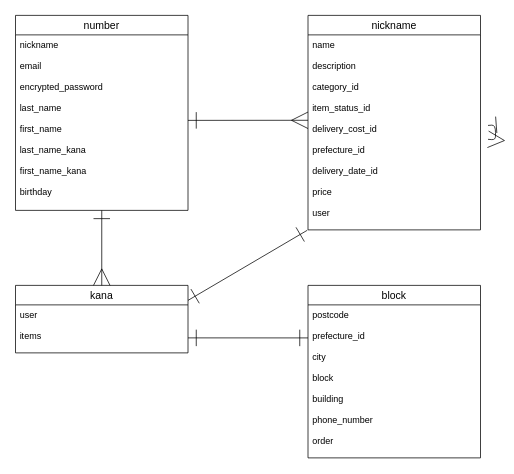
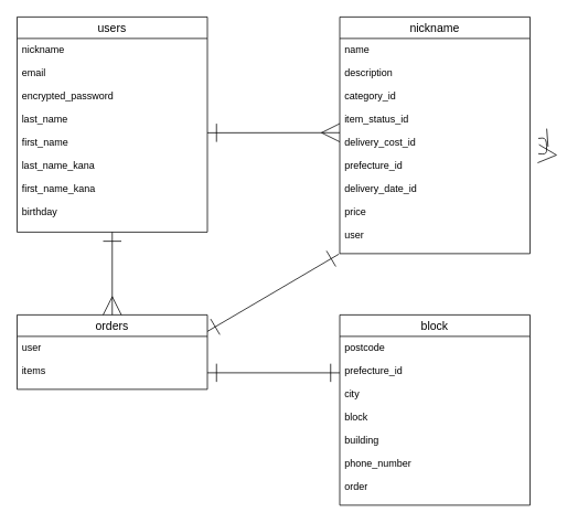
- <mxCell id="2" value="number" style="swimlane;fontStyle=0;childLayout=stackLayout;horizontal=1;startSize=26;horizontalStack=0;resizeParent=1;resizeParentMax=0;resizeLast=0;collapsible=1;marginBottom=0;align=center;fontSize=14;" vertex="1" parent="1"><mxGeometry x="20" y="20" width="230" height="260" as="geometry" /></mxCell>
+ <mxCell id="2" value="users" style="swimlane;fontStyle=0;childLayout=stackLayout;horizontal=1;startSize=26;horizontalStack=0;resizeParent=1;resizeParentMax=0;resizeLast=0;collapsible=1;marginBottom=0;align=center;fontSize=14;" vertex="1" parent="1"><mxGeometry x="20" y="20" width="230" height="260" as="geometry" /></mxCell>
- <mxCell id="9" value="kana" style="swimlane;fontStyle=0;childLayout=stackLayout;horizontal=1;startSize=26;horizontalStack=0;resizeParent=1;resizeParentMax=0;resizeLast=0;collapsible=1;marginBottom=0;align=center;fontSize=14;" vertex="1" parent="1"><mxGeometry x="20" y="380" width="230" height="90" as="geometry" /></mxCell>
+ <mxCell id="9" value="orders" style="swimlane;fontStyle=0;childLayout=stackLayout;horizontal=1;startSize=26;horizontalStack=0;resizeParent=1;resizeParentMax=0;resizeLast=0;collapsible=1;marginBottom=0;align=center;fontSize=14;" vertex="1" parent="1"><mxGeometry x="20" y="380" width="230" height="90" as="geometry" /></mxCell>
